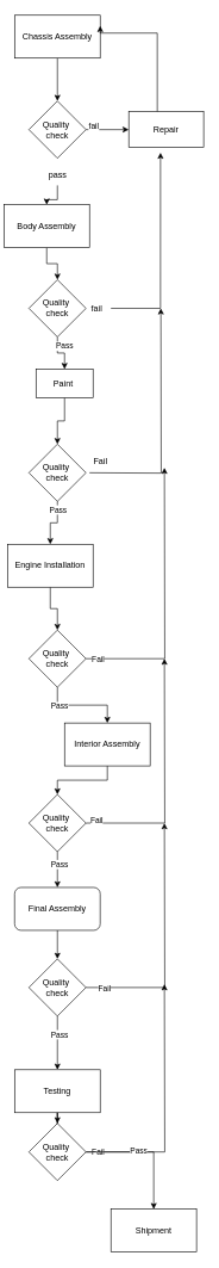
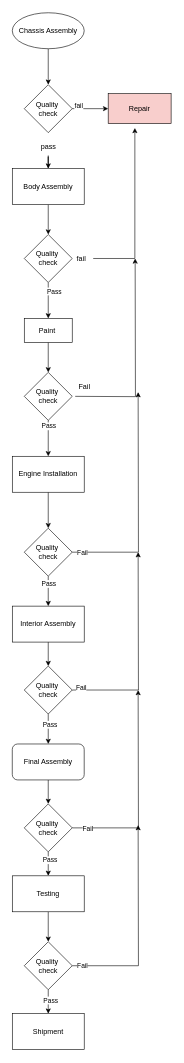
- <mxCell id="7" style="edgeStyle=orthogonalEdgeStyle;rounded=0;orthogonalLoop=1;jettySize=auto;html=1;entryX=1;entryY=0.25;entryDx=0;entryDy=0;" edge="1" parent="1" source="8" target="3"><mxGeometry relative="1" as="geometry"><Array as="points"><mxPoint x="220" y="45" /></Array></mxGeometry></mxCell>
- <mxCell id="3" value="Chassis Assembly" style="whiteSpace=wrap;html=1;" vertex="1" parent="1"><mxGeometry x="20" y="20" width="120" height="60" as="geometry" /></mxCell>
+ <mxCell id="3" value="Chassis Assembly" style="ellipse;whiteSpace=wrap;html=1;" vertex="1" parent="1"><mxGeometry x="20" y="20" width="120" height="60" as="geometry" /></mxCell>
- <mxCell id="8" value="Repair" style="whiteSpace=wrap;html=1;" vertex="1" parent="1"><mxGeometry x="180" y="155" width="105" height="50" as="geometry" /></mxCell>
+ <mxCell id="8" value="Repair" style="whiteSpace=wrap;html=1;fillColor=#f8cecc;" vertex="1" parent="1"><mxGeometry x="180" y="155" width="105" height="50" as="geometry" /></mxCell>
- <mxCell id="12" value="Body Assembly" style="whiteSpace=wrap;html=1;" vertex="1" parent="1"><mxGeometry x="5" y="285" width="120" height="60" as="geometry" /></mxCell>
+ <mxCell id="12" value="Body Assembly" style="whiteSpace=wrap;html=1;" vertex="1" parent="1"><mxGeometry x="20" y="280" width="120" height="60" as="geometry" /></mxCell>
- <mxCell id="18" value="Paint&amp;nbsp;" style="whiteSpace=wrap;html=1;" vertex="1" parent="1"><mxGeometry x="50" y="515" width="80" height="40" as="geometry" /></mxCell>
+ <mxCell id="18" value="Paint&amp;nbsp;" style="whiteSpace=wrap;html=1;" vertex="1" parent="1"><mxGeometry x="40" y="530" width="80" height="40" as="geometry" /></mxCell>
- <mxCell id="26" value="Engine Installation" style="whiteSpace=wrap;html=1;" vertex="1" parent="1"><mxGeometry x="10" y="760" width="120" height="60" as="geometry" /></mxCell>
+ <mxCell id="26" value="Engine Installation" style="whiteSpace=wrap;html=1;" vertex="1" parent="1"><mxGeometry x="20" y="760" width="120" height="60" as="geometry" /></mxCell>
- <mxCell id="33" value="Interior Assembly" style="whiteSpace=wrap;html=1;" vertex="1" parent="1"><mxGeometry x="90" y="1010" width="120" height="60" as="geometry" /></mxCell>
+ <mxCell id="33" value="Interior Assembly" style="whiteSpace=wrap;html=1;" vertex="1" parent="1"><mxGeometry x="20" y="1010" width="120" height="60" as="geometry" /></mxCell>
- <mxCell id="47" value="Testing" style="whiteSpace=wrap;html=1;" vertex="1" parent="1"><mxGeometry x="20" y="1495" width="120" height="60" as="geometry" /></mxCell>
+ <mxCell id="47" value="Testing" style="whiteSpace=wrap;html=1;" vertex="1" parent="1"><mxGeometry x="20" y="1460" width="120" height="60" as="geometry" /></mxCell>
- <mxCell id="53" value="Shipment" style="whiteSpace=wrap;html=1;" vertex="1" parent="1"><mxGeometry x="155" y="1690" width="120" height="60" as="geometry" /></mxCell>
+ <mxCell id="53" value="Shipment" style="whiteSpace=wrap;html=1;" vertex="1" parent="1"><mxGeometry x="20" y="1690" width="120" height="60" as="geometry" /></mxCell>
